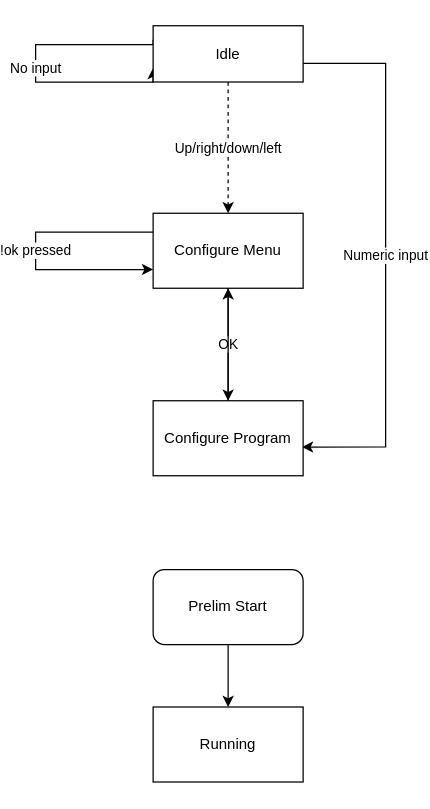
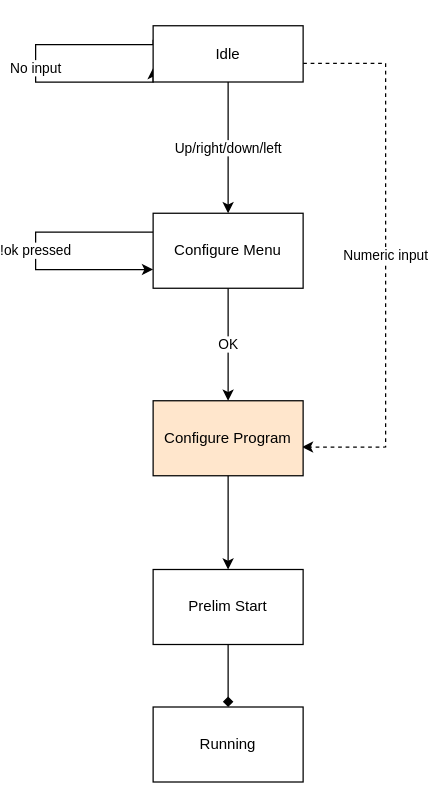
- <mxCell id="3" value="Up/right/down/left" style="edgeStyle=orthogonalEdgeStyle;rounded=0;orthogonalLoop=1;jettySize=auto;html=1;entryX=0.5;entryY=0;entryDx=0;entryDy=0;dashed=1;" edge="1" parent="1" source="5" target="8"><mxGeometry relative="1" as="geometry"><mxPoint x="174" y="160" as="targetPoint" /></mxGeometry></mxCell>
+ <mxCell id="3" value="Up/right/down/left" style="edgeStyle=orthogonalEdgeStyle;rounded=0;orthogonalLoop=1;jettySize=auto;html=1;entryX=0.5;entryY=0;entryDx=0;entryDy=0;" edge="1" parent="1" source="5" target="8"><mxGeometry relative="1" as="geometry"><mxPoint x="174" y="160" as="targetPoint" /></mxGeometry></mxCell>
- <mxCell id="4" value="Numeric input" style="edgeStyle=orthogonalEdgeStyle;rounded=0;orthogonalLoop=1;jettySize=auto;html=1;entryX=0.992;entryY=0.617;entryDx=0;entryDy=0;entryPerimeter=0;" edge="1" parent="1" source="5" target="10"><mxGeometry relative="1" as="geometry"><mxPoint x="310" y="380" as="targetPoint" /><Array as="points"><mxPoint x="300" y="50" /><mxPoint x="300" y="357" /></Array></mxGeometry></mxCell>
+ <mxCell id="4" value="Numeric input" style="edgeStyle=orthogonalEdgeStyle;rounded=0;orthogonalLoop=1;jettySize=auto;html=1;entryX=0.992;entryY=0.617;entryDx=0;entryDy=0;entryPerimeter=0;dashed=1;" edge="1" parent="1" source="5" target="10"><mxGeometry relative="1" as="geometry"><mxPoint x="310" y="380" as="targetPoint" /><Array as="points"><mxPoint x="300" y="50" /><mxPoint x="300" y="357" /></Array></mxGeometry></mxCell>
- <mxCell id="9" style="edgeStyle=orthogonalEdgeStyle;rounded=0;orthogonalLoop=1;jettySize=auto;html=1;" edge="1" parent="1" source="10" target="8"><mxGeometry relative="1" as="geometry" /></mxCell>
+ <mxCell id="9" style="edgeStyle=orthogonalEdgeStyle;rounded=0;orthogonalLoop=1;jettySize=auto;html=1;entryX=0.5;entryY=0;entryDx=0;entryDy=0;" edge="1" parent="1" source="10" target="12"><mxGeometry relative="1" as="geometry" /></mxCell>
- <mxCell id="10" value="Configure Program" style="rounded=0;whiteSpace=wrap;html=1;" vertex="1" parent="1"><mxGeometry x="114" y="320" width="120" height="60" as="geometry" /></mxCell>
+ <mxCell id="10" value="Configure Program" style="rounded=0;whiteSpace=wrap;html=1;fillColor=#ffe6cc;" vertex="1" parent="1"><mxGeometry x="114" y="320" width="120" height="60" as="geometry" /></mxCell>
- <mxCell id="12" value="Prelim Start" style="whiteSpace=wrap;html=1;rounded=1;" vertex="1" parent="1"><mxGeometry x="114" y="455" width="120" height="60" as="geometry" /></mxCell>
+ <mxCell id="12" value="Prelim Start" style="rounded=0;whiteSpace=wrap;html=1;" vertex="1" parent="1"><mxGeometry x="114" y="455" width="120" height="60" as="geometry" /></mxCell>
- <mxCell id="11" style="edgeStyle=orthogonalEdgeStyle;rounded=0;orthogonalLoop=1;jettySize=auto;html=1;entryX=0.5;entryY=0;entryDx=0;entryDy=0;" edge="1" parent="1" source="12" target="13"><mxGeometry relative="1" as="geometry" /></mxCell>
+ <mxCell id="11" style="edgeStyle=orthogonalEdgeStyle;rounded=0;orthogonalLoop=1;jettySize=auto;html=1;entryX=0.5;entryY=0;entryDx=0;entryDy=0;endArrow=diamond;" edge="1" parent="1" source="12" target="13"><mxGeometry relative="1" as="geometry" /></mxCell>
